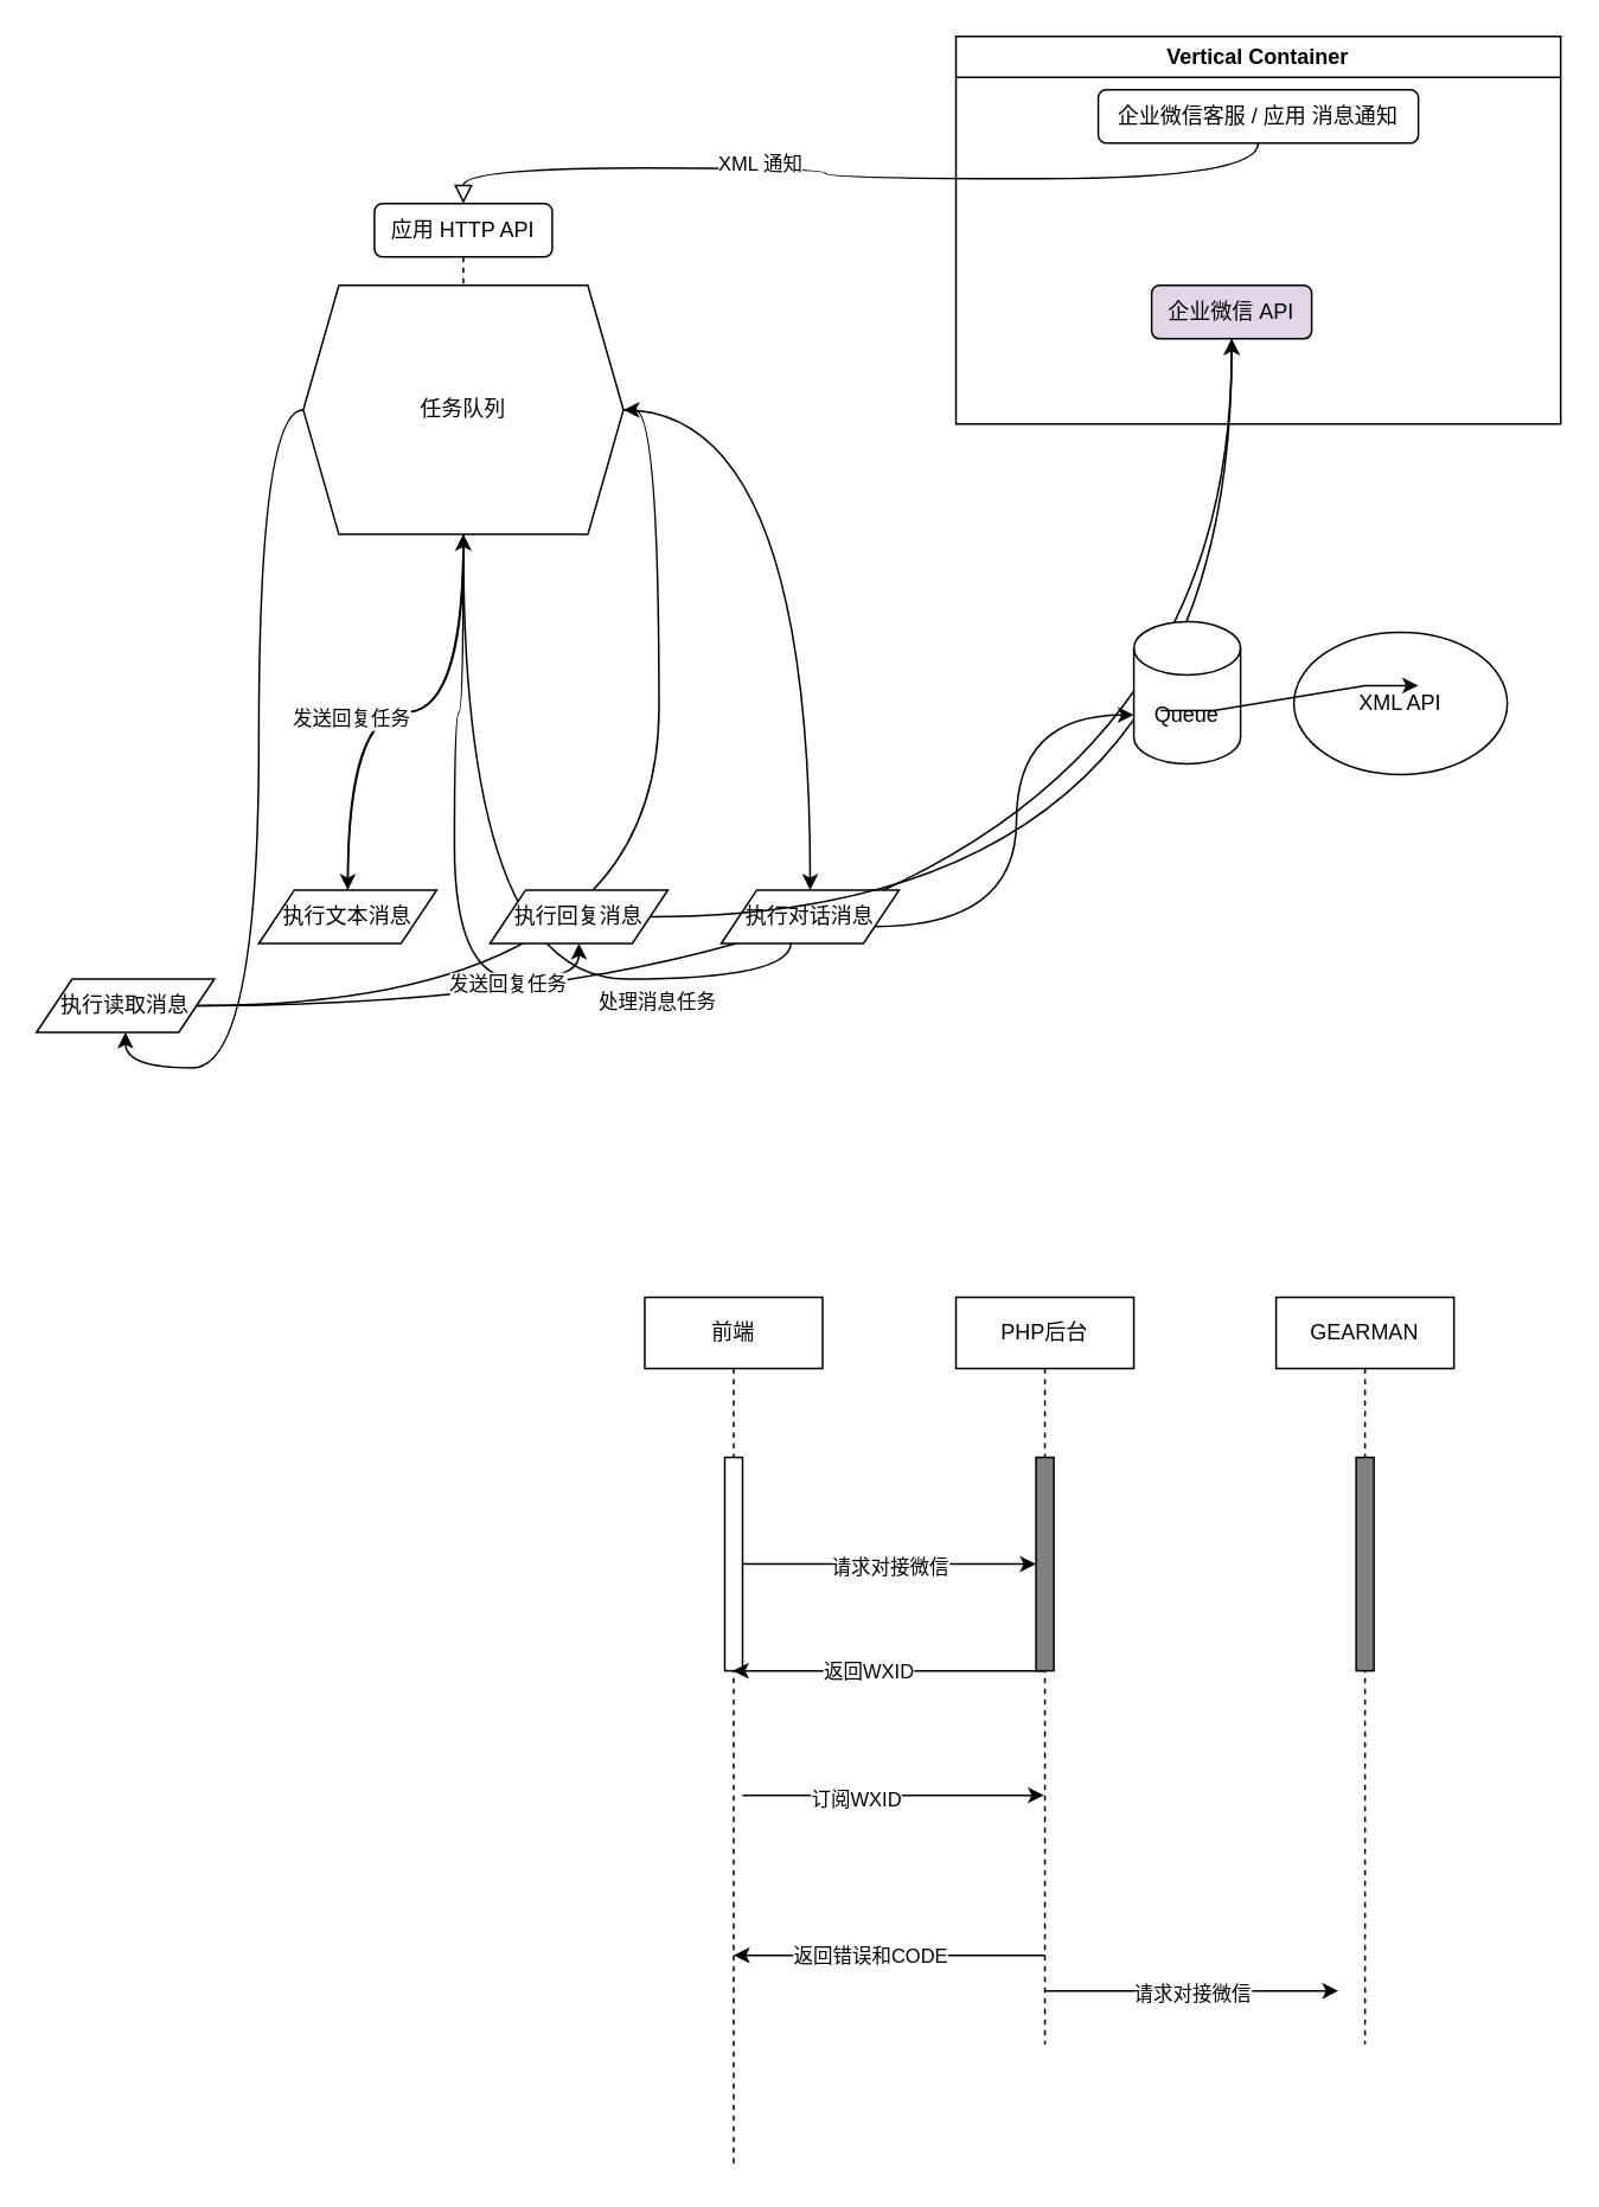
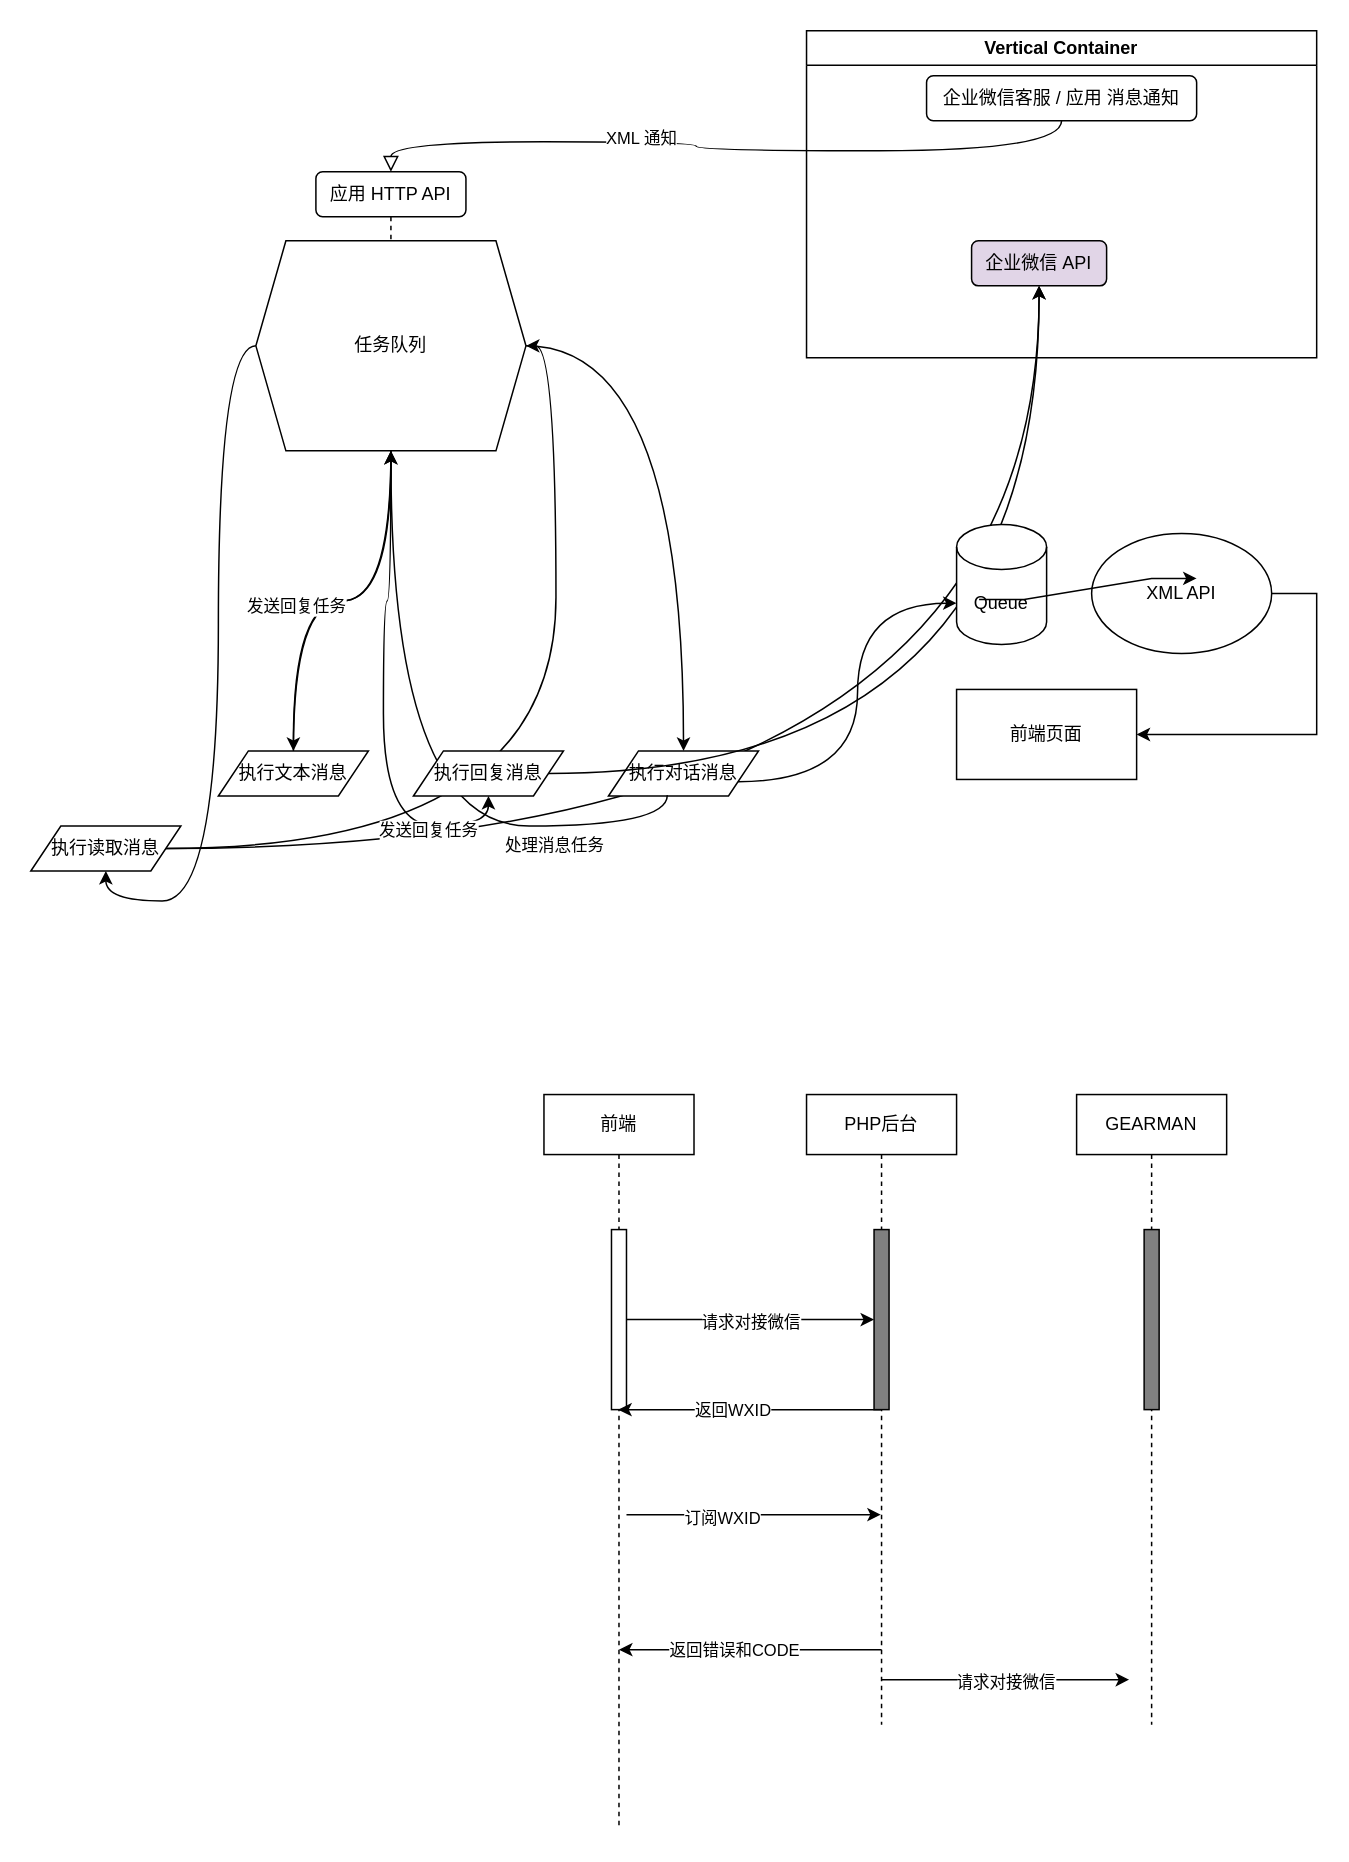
+ <mxCell id="30" style="edgeStyle=entityRelationEdgeStyle;rounded=0;orthogonalLoop=1;jettySize=auto;html=1;orthogonal=1;" edge="1" parent="1" source="31" target="29"><mxGeometry relative="1" as="geometry" /></mxCell>
+ <mxCell id="29" value="前端页面" style="rounded=0;whiteSpace=wrap;html=1;" vertex="1" parent="1"><mxGeometry x="637.003" y="459" width="120" height="60" as="geometry" /></mxCell>
